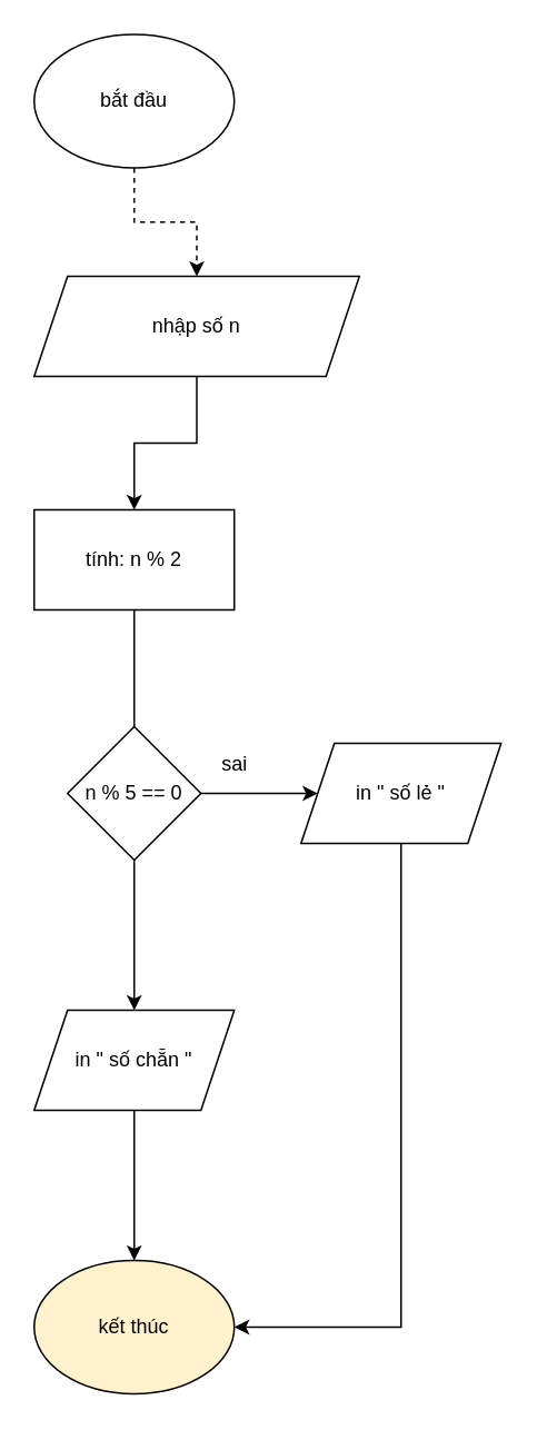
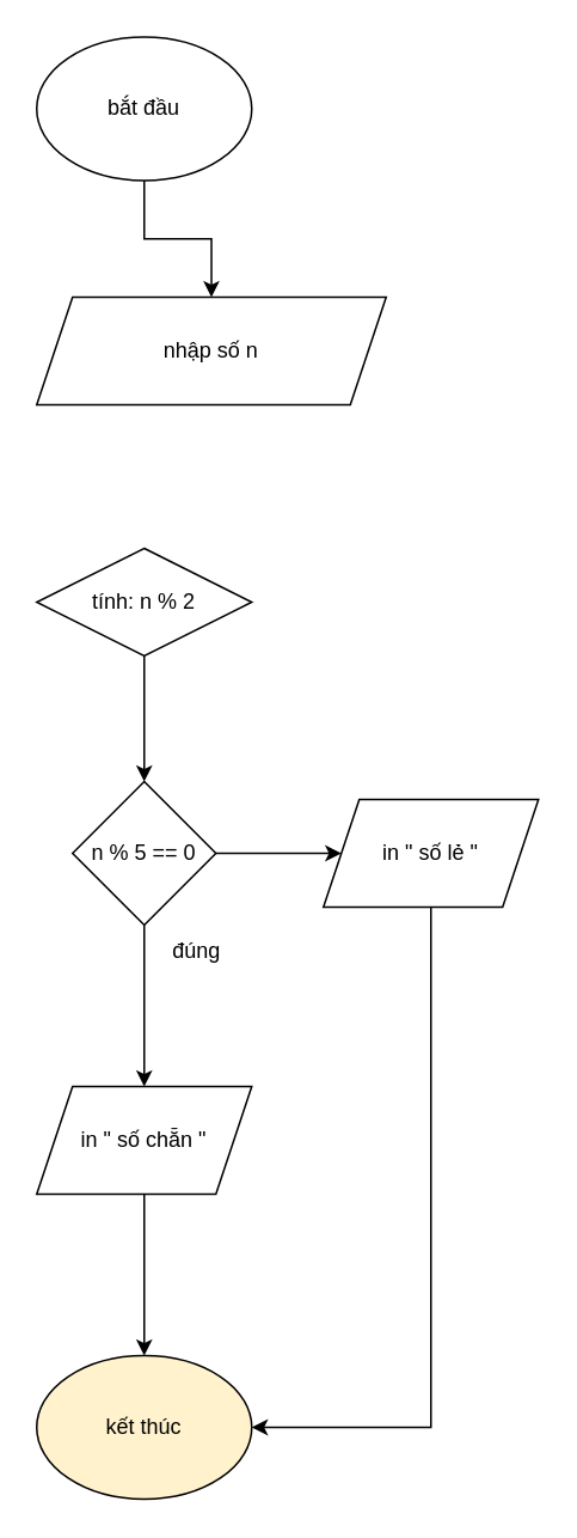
- <mxCell id="2" value="" style="edgeStyle=orthogonalEdgeStyle;rounded=0;orthogonalLoop=1;jettySize=auto;html=1;dashed=1;" edge="1" parent="1" source="3" target="5"><mxGeometry relative="1" as="geometry" /></mxCell>
+ <mxCell id="2" value="" style="edgeStyle=orthogonalEdgeStyle;rounded=0;orthogonalLoop=1;jettySize=auto;html=1;" edge="1" parent="1" source="3" target="5"><mxGeometry relative="1" as="geometry" /></mxCell>
- <mxCell id="4" value="" style="edgeStyle=orthogonalEdgeStyle;rounded=0;orthogonalLoop=1;jettySize=auto;html=1;" edge="1" parent="1" source="5" target="7"><mxGeometry relative="1" as="geometry" /></mxCell>
- <mxCell id="7" value="tính: n % 2" style="whiteSpace=wrap;html=1;" vertex="1" parent="1"><mxGeometry x="20" y="305" width="120" height="60" as="geometry" /></mxCell>
+ <mxCell id="7" value="tính: n % 2" style="rhombus;whiteSpace=wrap;html=1;" vertex="1" parent="1"><mxGeometry x="20" y="305" width="120" height="60" as="geometry" /></mxCell>
- <mxCell id="6" value="" style="edgeStyle=orthogonalEdgeStyle;rounded=0;orthogonalLoop=1;jettySize=auto;html=1;endArrow=none;" edge="1" parent="1" source="7" target="10"><mxGeometry relative="1" as="geometry" /></mxCell>
+ <mxCell id="6" value="" style="edgeStyle=orthogonalEdgeStyle;rounded=0;orthogonalLoop=1;jettySize=auto;html=1;" edge="1" parent="1" source="7" target="10"><mxGeometry relative="1" as="geometry" /></mxCell>
- <mxCell id="15" value="sai" style="text;html=1;align=center;verticalAlign=middle;resizable=0;points=[];autosize=1;strokeColor=none;fillColor=none;" vertex="1" parent="1"><mxGeometry x="120" y="443" width="40" height="30" as="geometry" /></mxCell>
+ <mxCell id="16" value="đúng" style="text;html=1;align=center;verticalAlign=middle;resizable=0;points=[];autosize=1;strokeColor=none;fillColor=none;" vertex="1" parent="1"><mxGeometry x="84" y="515" width="50" height="30" as="geometry" /></mxCell>
